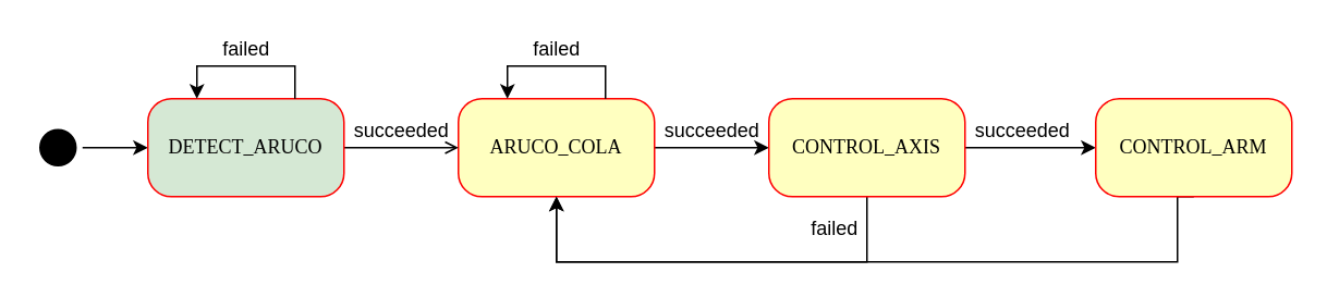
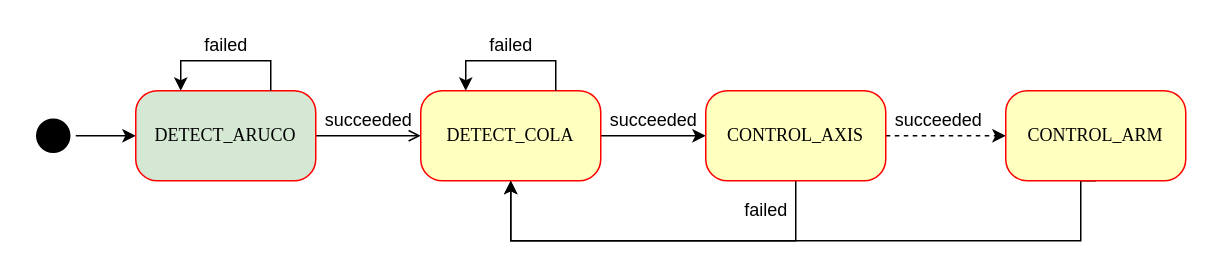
- <mxCell id="5" value="ARUCO_COLA" style="rounded=1;whiteSpace=wrap;html=1;arcSize=24;fillColor=#ffffc0;strokeColor=#ff0000;shadow=0;comic=0;labelBackgroundColor=none;fontFamily=Verdana;fontSize=12;fontColor=#000000;align=center;" parent="1" vertex="1"><mxGeometry x="280" y="60" width="120" height="60" as="geometry" /></mxCell>
+ <mxCell id="5" value="DETECT_COLA" style="rounded=1;whiteSpace=wrap;html=1;arcSize=24;fillColor=#ffffc0;strokeColor=#ff0000;shadow=0;comic=0;labelBackgroundColor=none;fontFamily=Verdana;fontSize=12;fontColor=#000000;align=center;" parent="1" vertex="1"><mxGeometry x="280" y="60" width="120" height="60" as="geometry" /></mxCell>
- <mxCell id="8" value="" style="edgeStyle=orthogonalEdgeStyle;rounded=0;orthogonalLoop=1;jettySize=auto;html=1;" parent="1" source="10" target="12" edge="1"><mxGeometry relative="1" as="geometry" /></mxCell>
+ <mxCell id="8" value="" style="edgeStyle=orthogonalEdgeStyle;rounded=0;orthogonalLoop=1;jettySize=auto;html=1;dashed=1;" parent="1" source="10" target="12" edge="1"><mxGeometry relative="1" as="geometry" /></mxCell>
